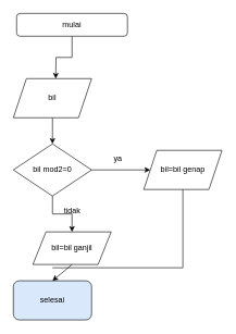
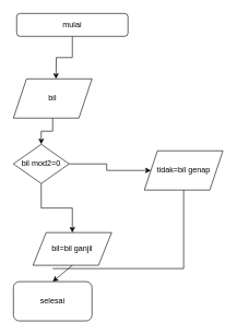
- <mxCell id="15" value="ya" style="text;html=1;align=center;verticalAlign=middle;resizable=0;points=[];autosize=1;strokeColor=none;fillColor=none;" vertex="1" parent="1"><mxGeometry x="160" y="228" width="40" height="30" as="geometry" /></mxCell>
- <mxCell id="6" value="bil mod2=0" style="rhombus;whiteSpace=wrap;html=1;" vertex="1" parent="1"><mxGeometry x="20" y="220" width="120" height="80" as="geometry" /></mxCell>
+ <mxCell id="6" value="bil mod2=0" style="rhombus;whiteSpace=wrap;html=1;" vertex="1" parent="1"><mxGeometry x="20" y="220" width="85" height="60" as="geometry" /></mxCell>
- <mxCell id="11" value="bil=bil genap" style="shape=parallelogram;perimeter=parallelogramPerimeter;whiteSpace=wrap;html=1;fixedSize=1;" vertex="1" parent="1"><mxGeometry x="220" y="230" width="120" height="60" as="geometry" /></mxCell>
+ <mxCell id="11" value="tidak=bil genap" style="shape=parallelogram;perimeter=parallelogramPerimeter;whiteSpace=wrap;html=1;fixedSize=1;" vertex="1" parent="1"><mxGeometry x="220" y="230" width="120" height="60" as="geometry" /></mxCell>
- <mxCell id="16" value="tidak" style="text;html=1;align=center;verticalAlign=middle;resizable=0;points=[];autosize=1;strokeColor=none;fillColor=none;" vertex="1" parent="1"><mxGeometry x="85" y="308" width="50" height="30" as="geometry" /></mxCell>
- <mxCell id="8" value="selesai" style="rounded=1;whiteSpace=wrap;html=1;fillColor=#dae8fc;" vertex="1" parent="1"><mxGeometry x="20" y="430" width="120" height="60" as="geometry" /></mxCell>
+ <mxCell id="8" value="selesai" style="rounded=1;whiteSpace=wrap;html=1;" vertex="1" parent="1"><mxGeometry x="20" y="430" width="120" height="60" as="geometry" /></mxCell>
